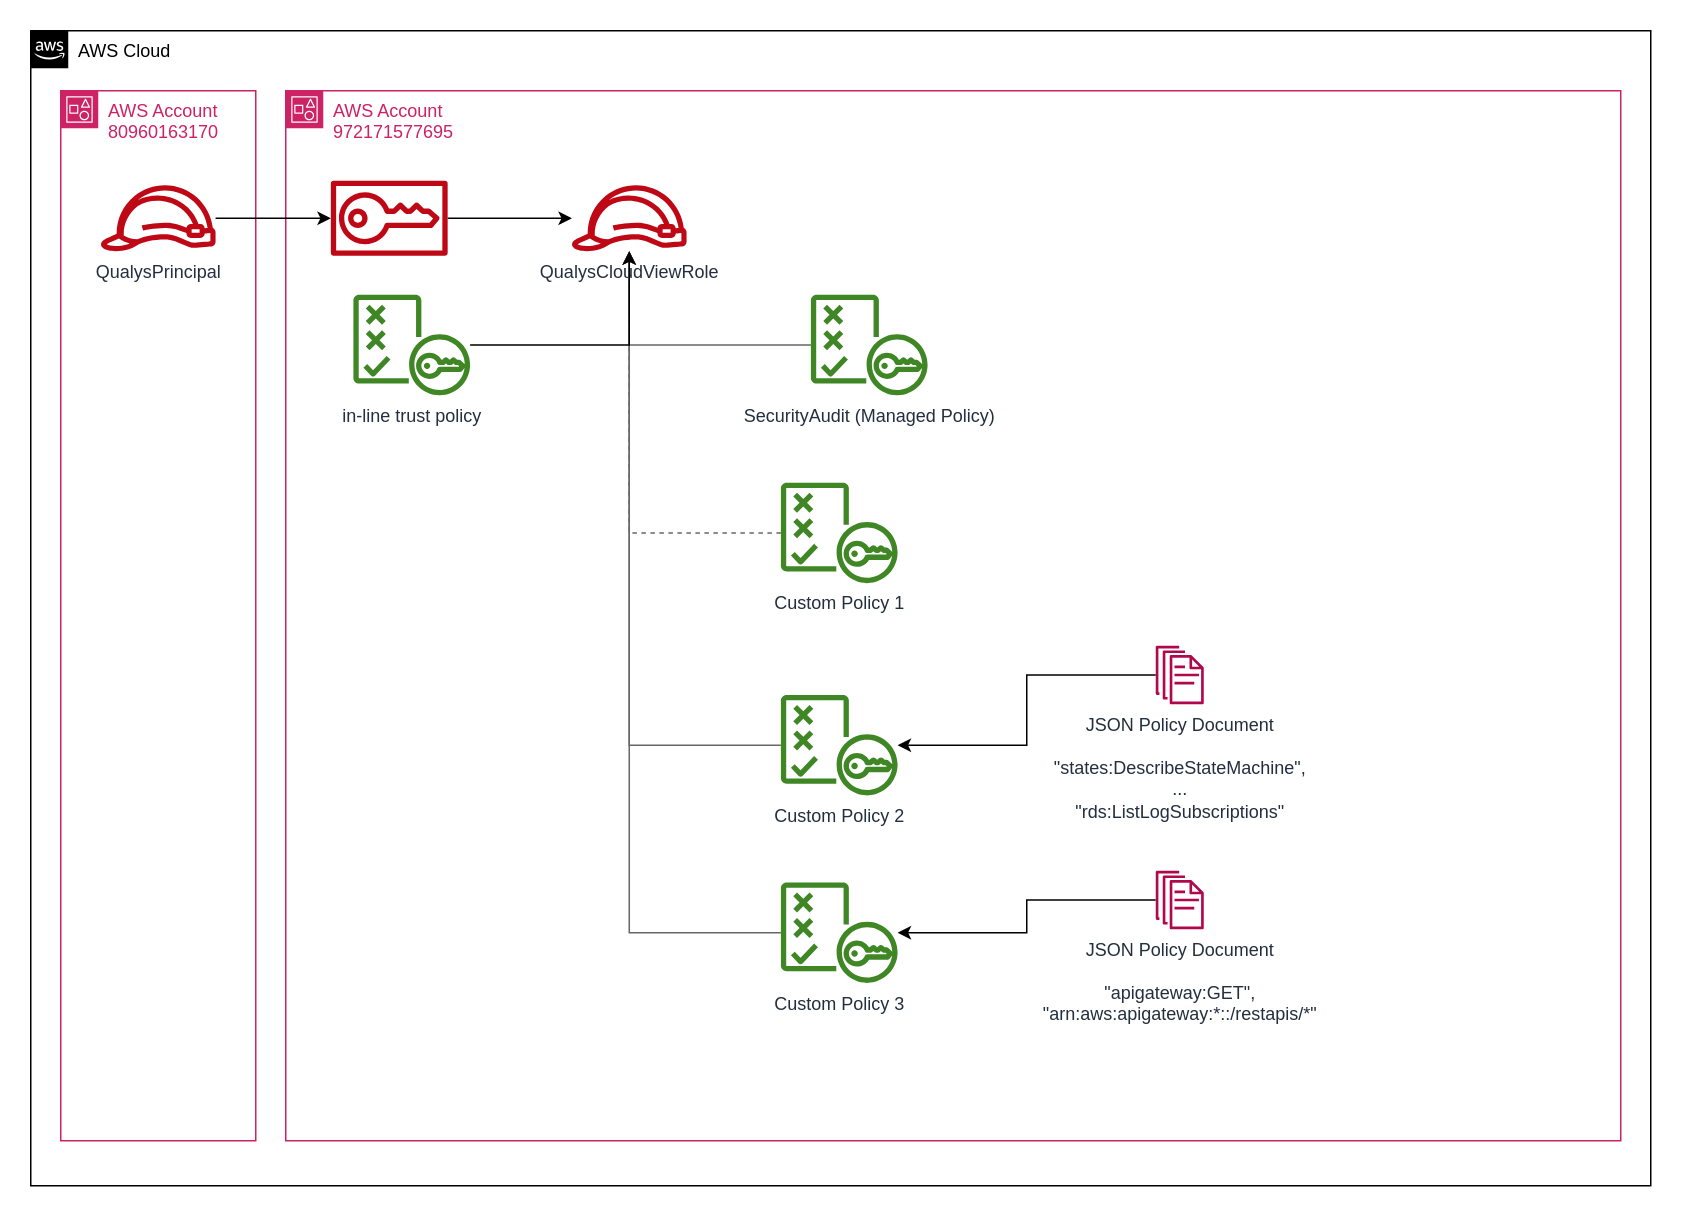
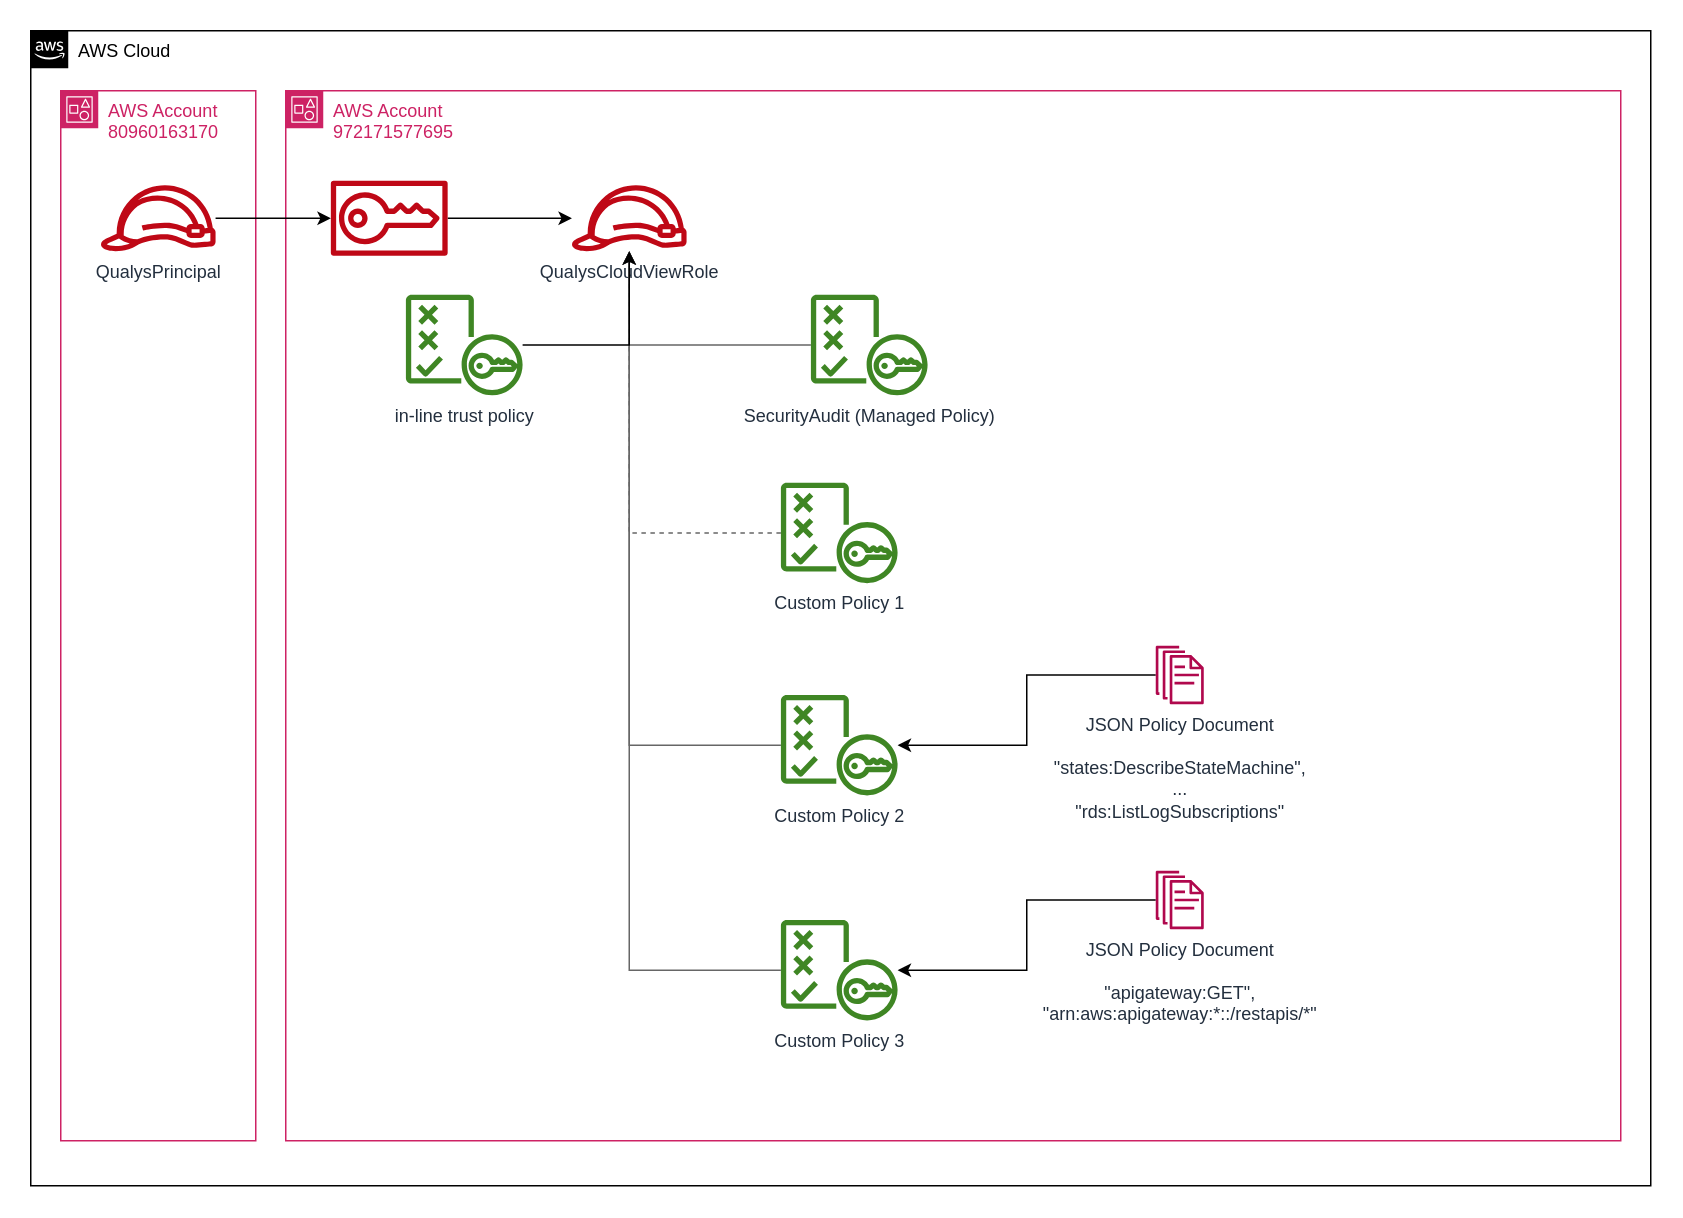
- <mxCell id="15" value="in-line trust policy" style="sketch=0;outlineConnect=0;fontColor=#232F3E;gradientColor=none;fillColor=#3F8624;strokeColor=none;dashed=0;verticalLabelPosition=bottom;verticalAlign=top;align=center;html=1;fontSize=12;fontStyle=0;aspect=fixed;pointerEvents=1;shape=mxgraph.aws4.policy;" vertex="1" parent="1"><mxGeometry x="235" y="196" width="78" height="67" as="geometry" /></mxCell>
+ <mxCell id="15" value="in-line trust policy" style="sketch=0;outlineConnect=0;fontColor=#232F3E;gradientColor=none;fillColor=#3F8624;strokeColor=none;dashed=0;verticalLabelPosition=bottom;verticalAlign=top;align=center;html=1;fontSize=12;fontStyle=0;aspect=fixed;pointerEvents=1;shape=mxgraph.aws4.policy;" vertex="1" parent="1"><mxGeometry x="270" y="196" width="78" height="67" as="geometry" /></mxCell>
- <mxCell id="11" value="Custom&amp;nbsp;Policy 3" style="sketch=0;outlineConnect=0;fontColor=#232F3E;gradientColor=none;fillColor=#3F8624;strokeColor=none;dashed=0;verticalLabelPosition=bottom;verticalAlign=top;align=center;html=1;fontSize=12;fontStyle=0;aspect=fixed;pointerEvents=1;shape=mxgraph.aws4.policy;" vertex="1" parent="1"><mxGeometry x="520" y="587.75" width="78" height="67" as="geometry" /></mxCell>
+ <mxCell id="11" value="Custom&amp;nbsp;Policy 3" style="sketch=0;outlineConnect=0;fontColor=#232F3E;gradientColor=none;fillColor=#3F8624;strokeColor=none;dashed=0;verticalLabelPosition=bottom;verticalAlign=top;align=center;html=1;fontSize=12;fontStyle=0;aspect=fixed;pointerEvents=1;shape=mxgraph.aws4.policy;" vertex="1" parent="1"><mxGeometry x="520" y="612.75" width="78" height="67" as="geometry" /></mxCell>
